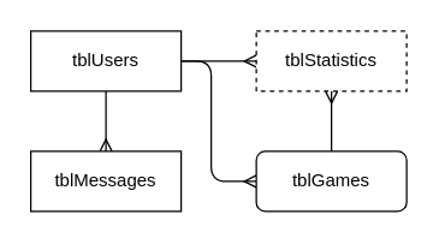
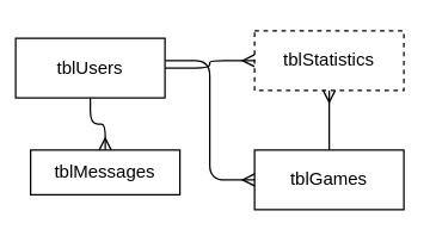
- <mxCell id="5" value="tblUsers" style="whiteSpace=wrap;html=1;align=center;" vertex="1" parent="1"><mxGeometry x="20" y="20" width="100" height="40" as="geometry" /></mxCell>
+ <mxCell id="5" value="tblUsers" style="whiteSpace=wrap;html=1;align=center;" vertex="1" parent="1"><mxGeometry x="10" y="25" width="100" height="40" as="geometry" /></mxCell>
- <mxCell id="9" value="tblMessages" style="whiteSpace=wrap;html=1;align=center;" vertex="1" parent="1"><mxGeometry x="20" y="100" width="100" height="40" as="geometry" /></mxCell>
+ <mxCell id="9" value="tblMessages" style="whiteSpace=wrap;html=1;align=center;" vertex="1" parent="1"><mxGeometry x="20" y="100" width="100" height="30" as="geometry" /></mxCell>
- <mxCell id="8" value="tblGames" style="whiteSpace=wrap;html=1;align=center;rounded=1;" vertex="1" parent="1"><mxGeometry x="170" y="100" width="100" height="40" as="geometry" /></mxCell>
+ <mxCell id="8" value="tblGames" style="whiteSpace=wrap;html=1;align=center;" vertex="1" parent="1"><mxGeometry x="170" y="100" width="100" height="40" as="geometry" /></mxCell>
